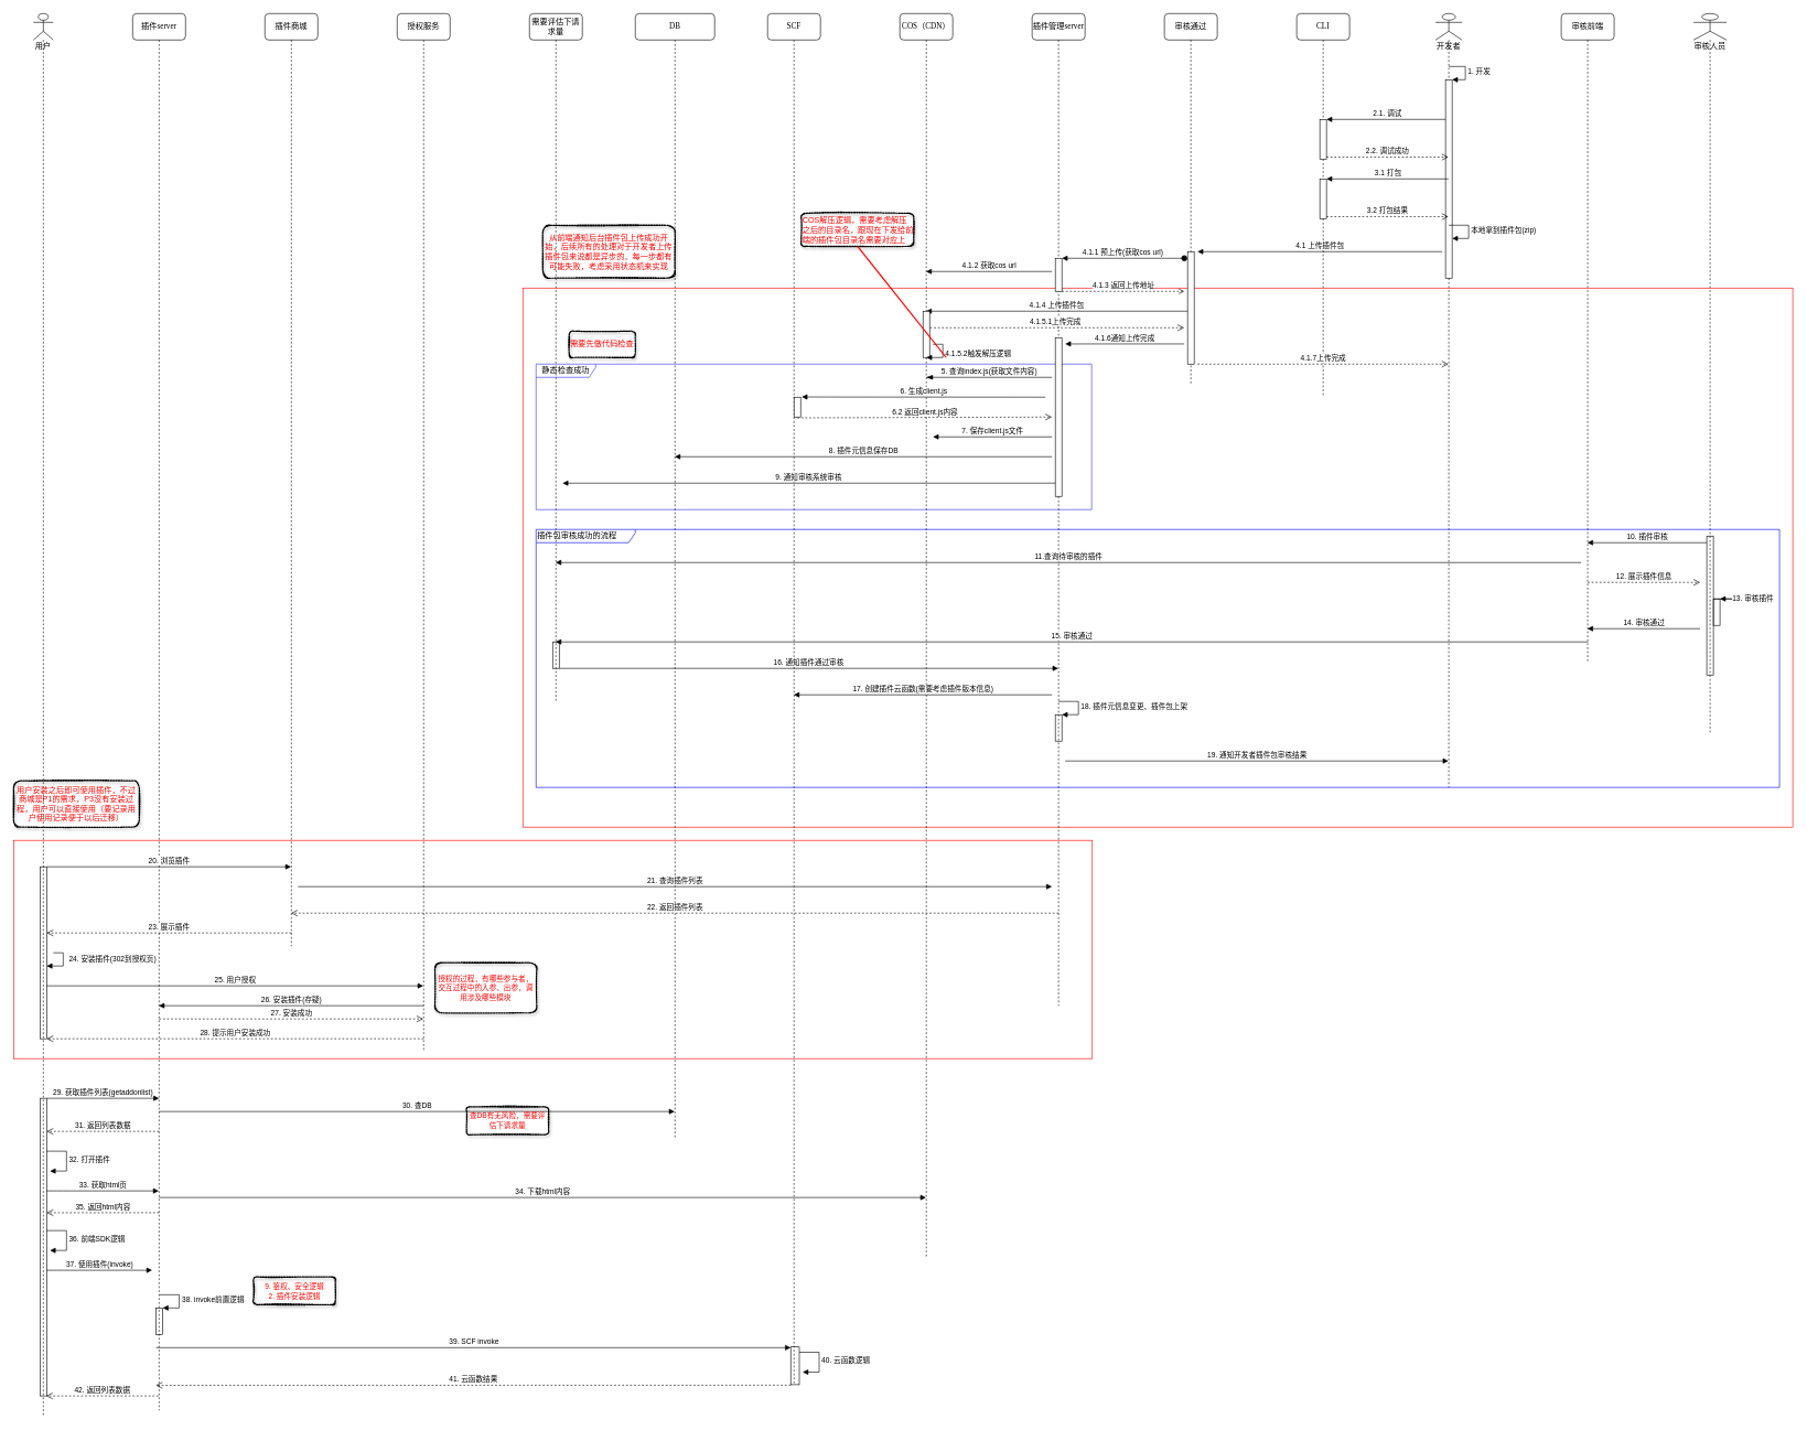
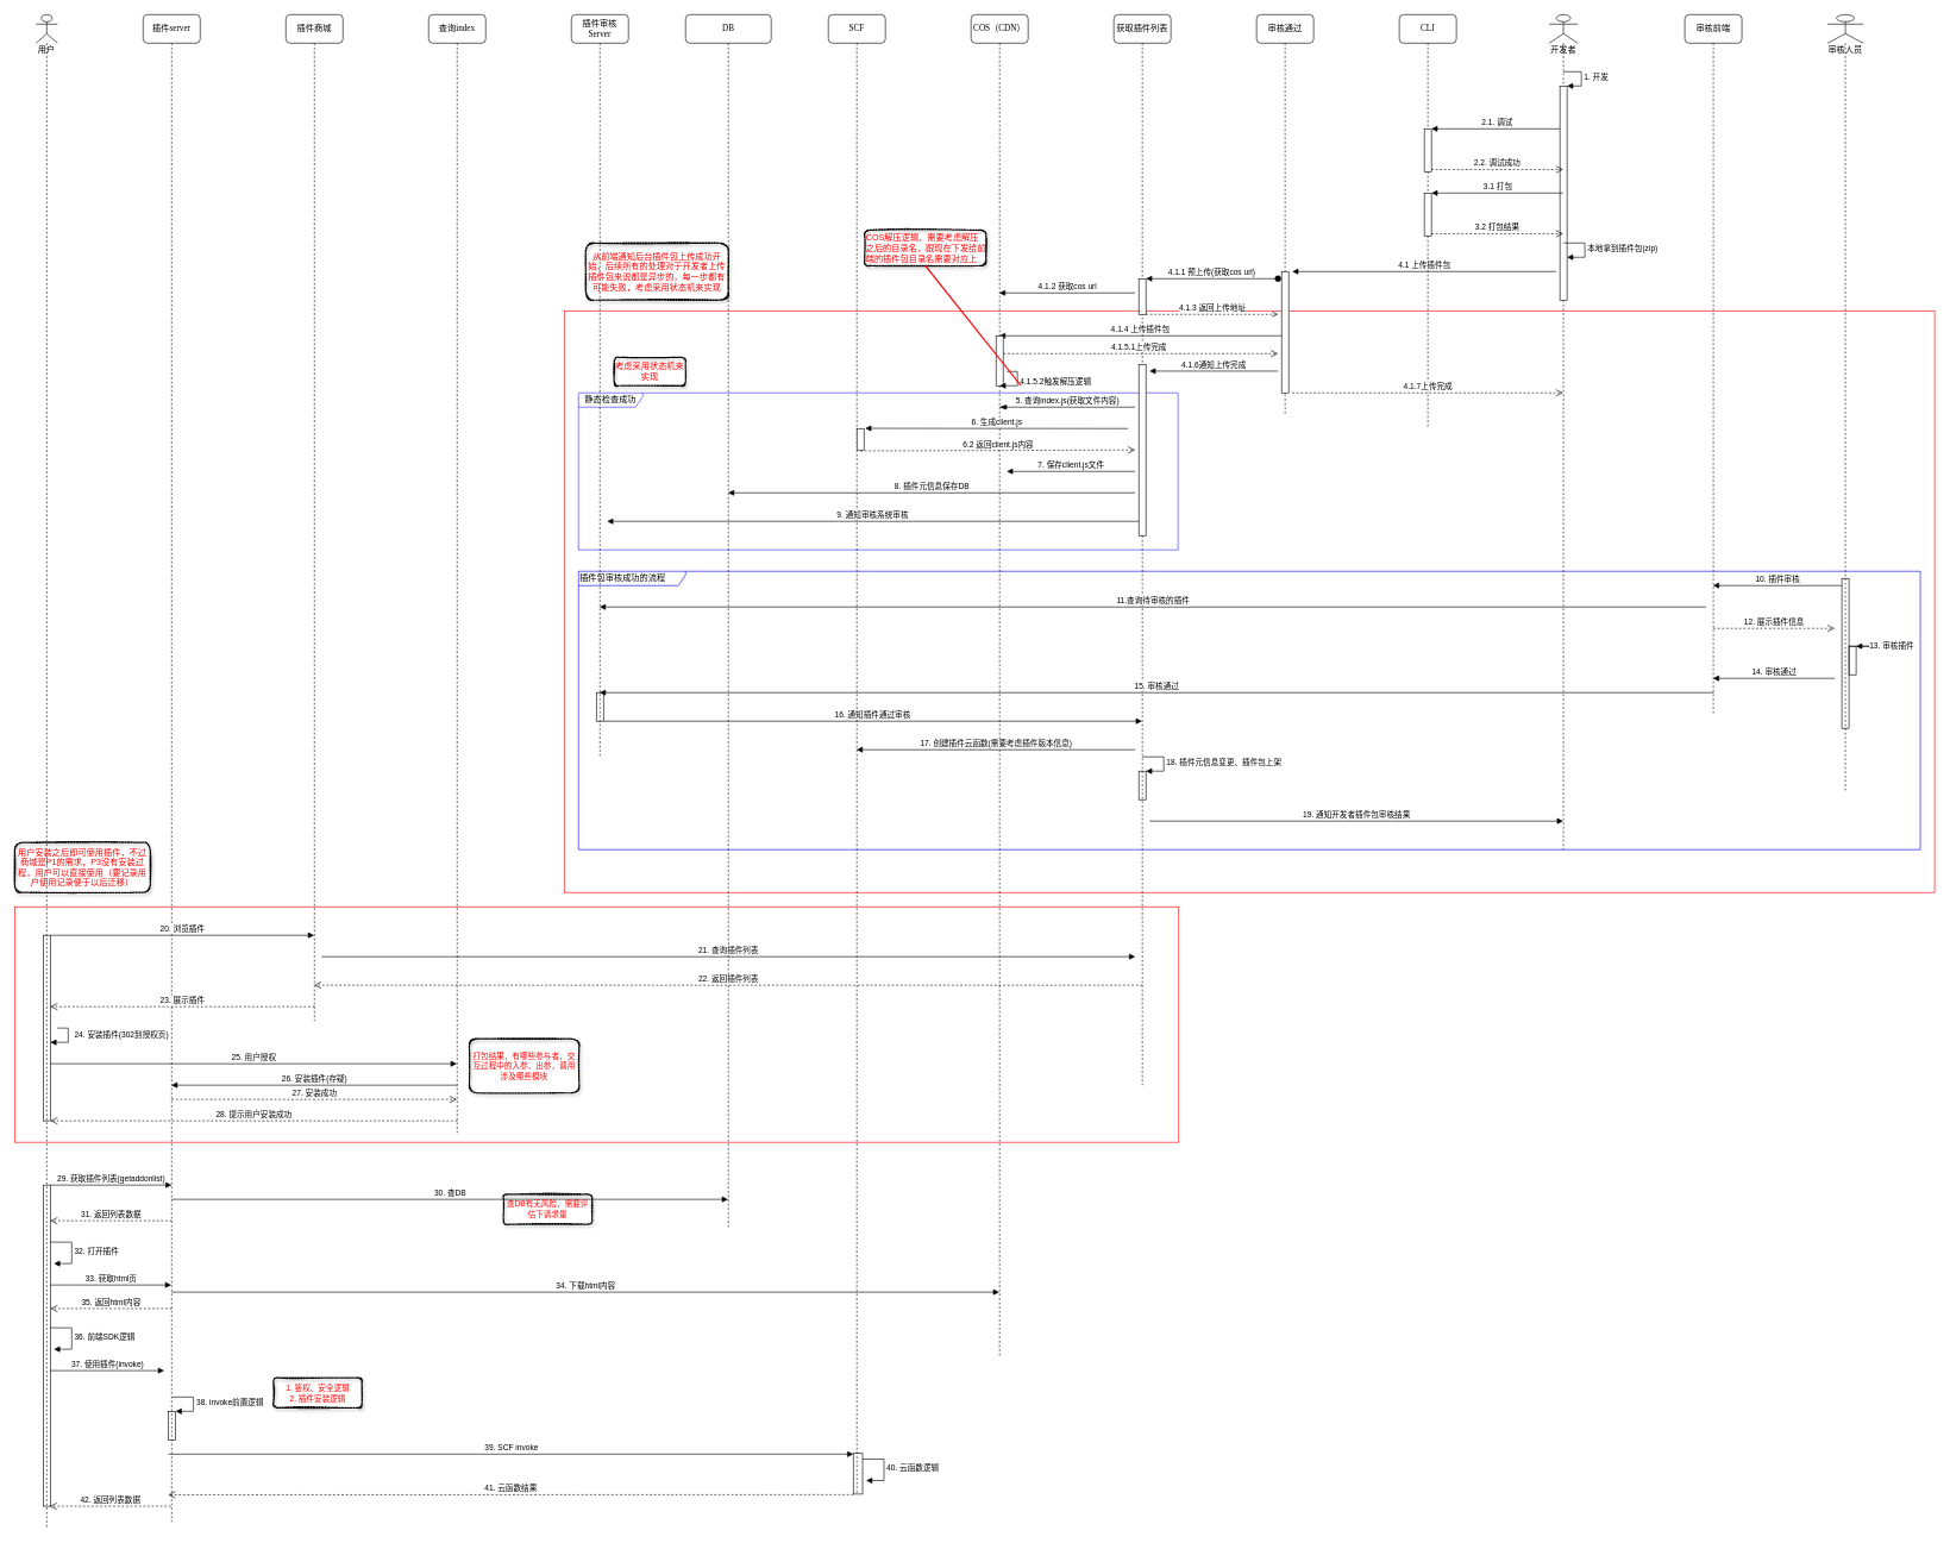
- <mxCell id="73" value="授权服务" style="shape=umlLifeline;perimeter=lifelinePerimeter;whiteSpace=wrap;html=1;container=1;collapsible=0;recursiveResize=0;outlineConnect=0;rounded=1;shadow=0;comic=0;labelBackgroundColor=none;strokeWidth=1;fontFamily=Verdana;fontSize=12;align=center;" vertex="1" parent="1"><mxGeometry x="600" y="20" width="80" height="1570" as="geometry" /></mxCell>
+ <mxCell id="73" value="查询index" style="shape=umlLifeline;perimeter=lifelinePerimeter;whiteSpace=wrap;html=1;container=1;collapsible=0;recursiveResize=0;outlineConnect=0;rounded=1;shadow=0;comic=0;labelBackgroundColor=none;strokeWidth=1;fontFamily=Verdana;fontSize=12;align=center;" vertex="1" parent="1"><mxGeometry x="600" y="20" width="80" height="1570" as="geometry" /></mxCell>
- <mxCell id="9" value="需要评估下请求量" style="shape=umlLifeline;perimeter=lifelinePerimeter;whiteSpace=wrap;html=1;container=1;collapsible=0;recursiveResize=0;outlineConnect=0;rounded=1;shadow=0;comic=0;labelBackgroundColor=none;strokeWidth=1;fontFamily=Verdana;fontSize=12;align=center;" parent="1" vertex="1"><mxGeometry x="800" y="20" width="80" height="1040" as="geometry" /></mxCell>
+ <mxCell id="9" value="插件审核Server" style="shape=umlLifeline;perimeter=lifelinePerimeter;whiteSpace=wrap;html=1;container=1;collapsible=0;recursiveResize=0;outlineConnect=0;rounded=1;shadow=0;comic=0;labelBackgroundColor=none;strokeWidth=1;fontFamily=Verdana;fontSize=12;align=center;" parent="1" vertex="1"><mxGeometry x="800" y="20" width="80" height="1040" as="geometry" /></mxCell>
- <mxCell id="10" value="插件管理server" style="shape=umlLifeline;perimeter=lifelinePerimeter;whiteSpace=wrap;html=1;container=1;collapsible=0;recursiveResize=0;outlineConnect=0;rounded=1;shadow=0;comic=0;labelBackgroundColor=none;strokeWidth=1;fontFamily=Verdana;fontSize=12;align=center;" parent="1" vertex="1"><mxGeometry x="1560" y="20" width="80" height="1500" as="geometry" /></mxCell>
+ <mxCell id="10" value="获取插件列表" style="shape=umlLifeline;perimeter=lifelinePerimeter;whiteSpace=wrap;html=1;container=1;collapsible=0;recursiveResize=0;outlineConnect=0;rounded=1;shadow=0;comic=0;labelBackgroundColor=none;strokeWidth=1;fontFamily=Verdana;fontSize=12;align=center;" parent="1" vertex="1"><mxGeometry x="1560" y="20" width="80" height="1500" as="geometry" /></mxCell>
- <mxCell id="49" value="&lt;font color=&quot;#ff0000&quot;&gt;需要先做代码检查&lt;/font&gt;" style="text;html=1;fillColor=none;align=center;verticalAlign=middle;whiteSpace=wrap;rounded=1;strokeColor=#000000;strokeWidth=2;dashed=1;dashPattern=1 1;shadow=1;sketch=1;" vertex="1" parent="1"><mxGeometry x="860" y="500" width="100" height="40" as="geometry" /></mxCell>
+ <mxCell id="49" value="&lt;font color=&quot;#ff0000&quot;&gt;考虑采用状态机来实现&lt;/font&gt;" style="text;html=1;fillColor=none;align=center;verticalAlign=middle;whiteSpace=wrap;rounded=1;strokeColor=#000000;strokeWidth=2;dashed=1;dashPattern=1 1;shadow=1;sketch=1;" vertex="1" parent="1"><mxGeometry x="860" y="500" width="100" height="40" as="geometry" /></mxCell>
- <mxCell id="92" value="&lt;span style=&quot;font-size: 11px ; text-align: left&quot;&gt;&lt;font color=&quot;#ff0000&quot;&gt;授权的过程，有哪些参与者，交互过程中的入参、出参，调用涉及哪些模块&lt;/font&gt;&lt;br&gt;&lt;/span&gt;" style="text;html=1;fillColor=none;align=center;verticalAlign=middle;whiteSpace=wrap;rounded=1;strokeColor=#000000;dashed=1;dashPattern=1 1;strokeWidth=2;shadow=1;sketch=1;" vertex="1" parent="1"><mxGeometry x="657" y="1455" width="154" height="76" as="geometry" /></mxCell>
+ <mxCell id="92" value="&lt;span style=&quot;font-size: 11px ; text-align: left&quot;&gt;&lt;font color=&quot;#ff0000&quot;&gt;打包结果，有哪些参与者，交互过程中的入参、出参，调用涉及哪些模块&lt;/font&gt;&lt;br&gt;&lt;/span&gt;" style="text;html=1;fillColor=none;align=center;verticalAlign=middle;whiteSpace=wrap;rounded=1;strokeColor=#000000;dashed=1;dashPattern=1 1;strokeWidth=2;shadow=1;sketch=1;" vertex="1" parent="1"><mxGeometry x="657" y="1455" width="154" height="76" as="geometry" /></mxCell>
- <mxCell id="90" value="&lt;span style=&quot;font-size: 11px ; text-align: left&quot;&gt;&lt;font color=&quot;#ff0000&quot;&gt;9. 鉴权、安全逻辑&lt;br&gt;2. 插件安装逻辑&lt;/font&gt;&lt;br&gt;&lt;/span&gt;" style="text;html=1;fillColor=none;align=center;verticalAlign=middle;whiteSpace=wrap;rounded=1;strokeColor=#000000;dashed=1;dashPattern=1 1;strokeWidth=2;shadow=1;sketch=1;" vertex="1" parent="1"><mxGeometry x="382.5" y="1930" width="124" height="42" as="geometry" /></mxCell>
+ <mxCell id="90" value="&lt;span style=&quot;font-size: 11px ; text-align: left&quot;&gt;&lt;font color=&quot;#ff0000&quot;&gt;1. 鉴权、安全逻辑&lt;br&gt;2. 插件安装逻辑&lt;/font&gt;&lt;br&gt;&lt;/span&gt;" style="text;html=1;fillColor=none;align=center;verticalAlign=middle;whiteSpace=wrap;rounded=1;strokeColor=#000000;dashed=1;dashPattern=1 1;strokeWidth=2;shadow=1;sketch=1;" vertex="1" parent="1"><mxGeometry x="382.5" y="1930" width="124" height="42" as="geometry" /></mxCell>
